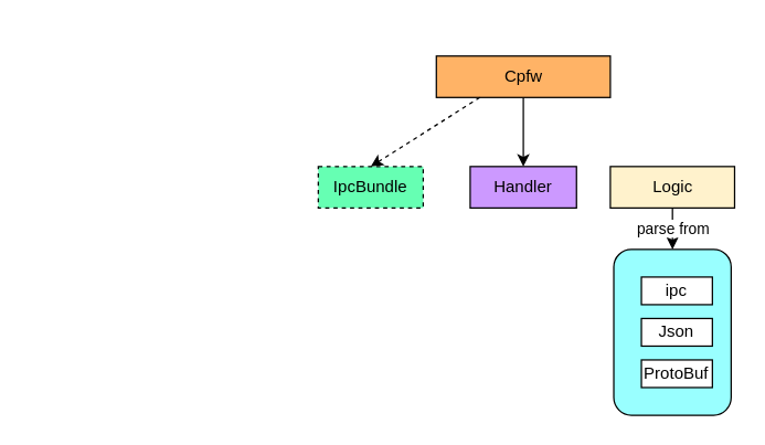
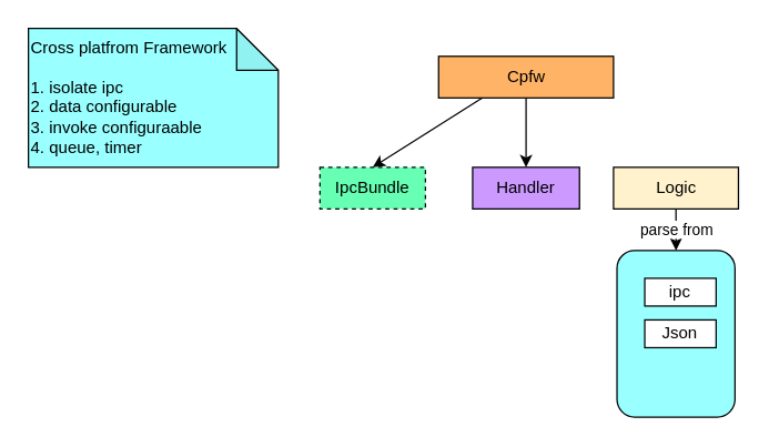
+ <mxCell id="14" value="Cross platfrom Framework&lt;br&gt;&lt;br&gt;1. isolate ipc&lt;br&gt;2. data configurable&lt;br&gt;3. invoke configuraable&lt;br&gt;4. queue, timer" style="shape=note;whiteSpace=wrap;html=1;backgroundOutline=1;darkOpacity=0.05;fillColor=#99FFFF;align=left;verticalAlign=top;" vertex="1" parent="1"><mxGeometry x="20" y="20" width="180" height="100" as="geometry" /></mxCell>
- <mxCell id="13" value="" style="endArrow=classic;html=1;rounded=0;exitX=0.25;exitY=1;exitDx=0;exitDy=0;entryX=0.5;entryY=0;entryDx=0;entryDy=0;dashed=1;" edge="1" parent="1" source="11" target="10"><mxGeometry width="50" height="50" relative="1" as="geometry"><mxPoint x="330" y="160" as="sourcePoint" /><mxPoint x="380" y="110" as="targetPoint" /></mxGeometry></mxCell>
+ <mxCell id="13" value="" style="endArrow=classic;html=1;rounded=0;exitX=0.25;exitY=1;exitDx=0;exitDy=0;entryX=0.5;entryY=0;entryDx=0;entryDy=0;" edge="1" parent="1" source="11" target="10"><mxGeometry width="50" height="50" relative="1" as="geometry"><mxPoint x="330" y="160" as="sourcePoint" /><mxPoint x="380" y="110" as="targetPoint" /></mxGeometry></mxCell>
- <mxCell id="8" value="ProtoBuf" style="rounded=0;whiteSpace=wrap;html=1;fillColor=#FFFFFF;" parent="4" vertex="1"><mxGeometry x="20" y="80" width="51.4" height="20" as="geometry" /></mxCell>
